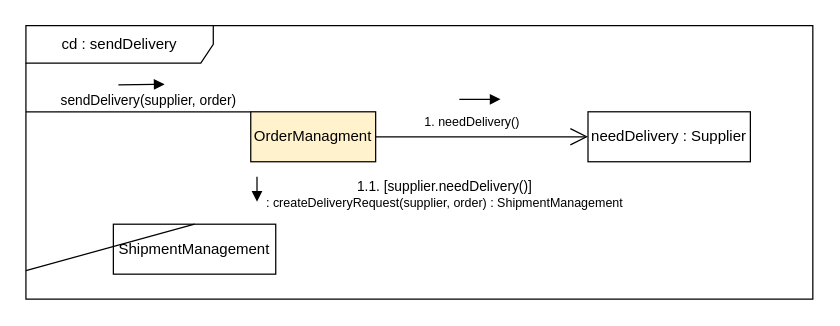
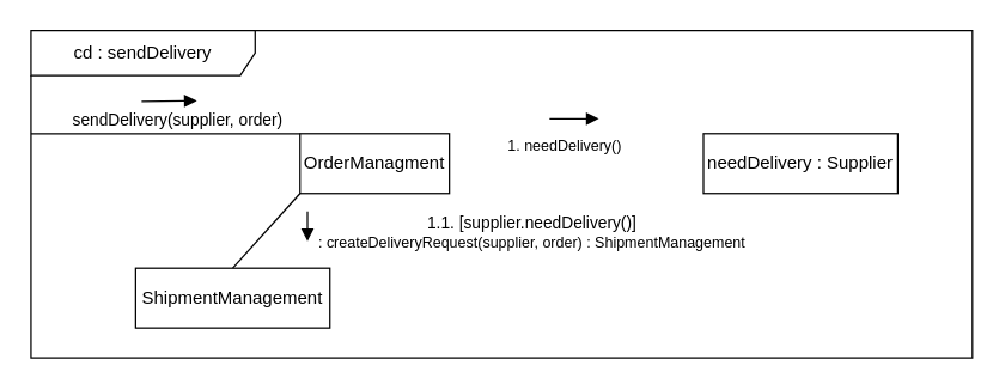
- <mxCell id="4" value="OrderManagment" style="html=1;whiteSpace=wrap;fillColor=#fff2cc;" vertex="1" parent="1"><mxGeometry x="200" y="89" width="100" height="40" as="geometry" /></mxCell>
+ <mxCell id="4" value="OrderManagment" style="html=1;whiteSpace=wrap;" vertex="1" parent="1"><mxGeometry x="200" y="89" width="100" height="40" as="geometry" /></mxCell>
- <mxCell id="10" value="" style="endArrow=open;endFill=1;endSize=12;html=1;rounded=0;exitX=1;exitY=0.5;exitDx=0;exitDy=0;entryX=0;entryY=0.5;entryDx=0;entryDy=0;" edge="1" parent="1" source="4" target="7"><mxGeometry width="160" relative="1" as="geometry"><mxPoint x="450" y="159" as="sourcePoint" /><mxPoint x="610" y="159" as="targetPoint" /></mxGeometry></mxCell>
- <mxCell id="11" value="" style="endArrow=none;html=1;rounded=0;exitX=0.5;exitY=0;exitDx=0;exitDy=0;" edge="1" parent="1" source="8" target="2"><mxGeometry width="50" height="50" relative="1" as="geometry"><mxPoint x="320" y="189" as="sourcePoint" /><mxPoint x="370" y="139" as="targetPoint" /></mxGeometry></mxCell>
+ <mxCell id="11" value="" style="endArrow=none;html=1;rounded=0;entryX=0;entryY=1;entryDx=0;entryDy=0;exitX=0.5;exitY=0;exitDx=0;exitDy=0;" edge="1" parent="1" source="8" target="4"><mxGeometry width="50" height="50" relative="1" as="geometry"><mxPoint x="320" y="189" as="sourcePoint" /><mxPoint x="370" y="139" as="targetPoint" /></mxGeometry></mxCell>
